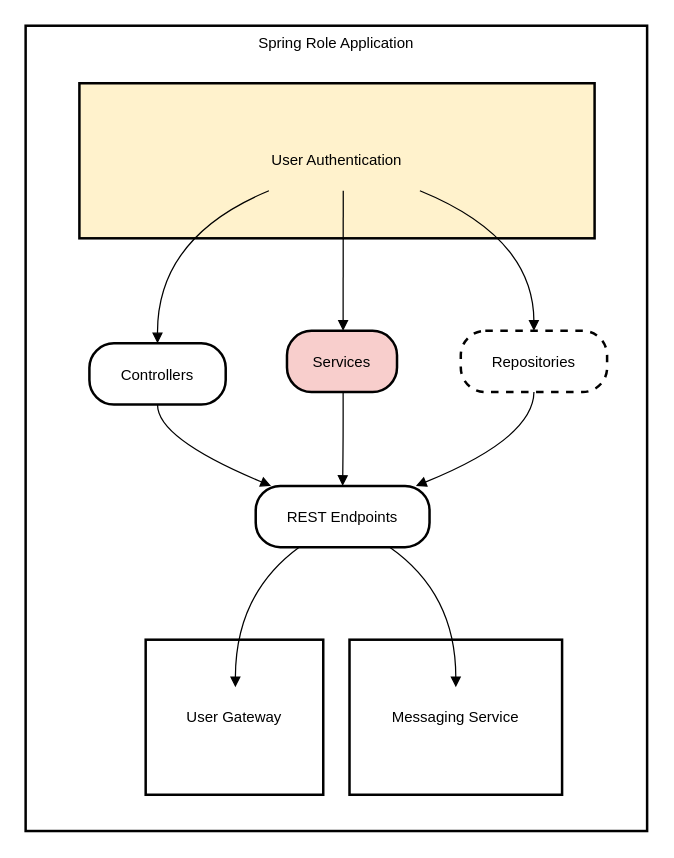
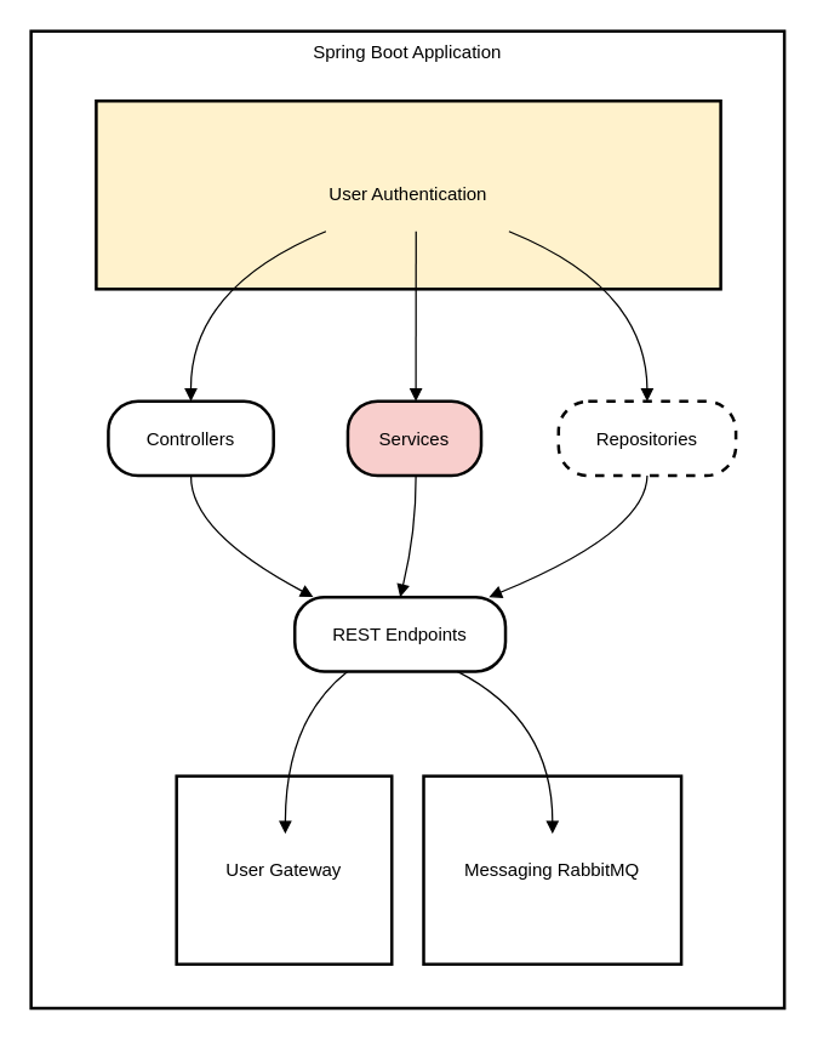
- <mxCell id="2" value="Spring Role Application" style="whiteSpace=wrap;strokeWidth=2;verticalAlign=top;" vertex="1" parent="1"><mxGeometry x="20" y="20" width="497" height="644" as="geometry" /></mxCell>
+ <mxCell id="2" value="Spring Boot Application" style="whiteSpace=wrap;strokeWidth=2;verticalAlign=top;" vertex="1" parent="1"><mxGeometry x="20" y="20" width="497" height="644" as="geometry" /></mxCell>
- <mxCell id="6" value="Controllers" style="rounded=1;arcSize=40;strokeWidth=2" vertex="1" parent="2"><mxGeometry x="51" y="254" width="109" height="49" as="geometry" /></mxCell>
+ <mxCell id="6" value="Controllers" style="rounded=1;arcSize=40;strokeWidth=2" vertex="1" parent="2"><mxGeometry x="51" y="244" width="109" height="49" as="geometry" /></mxCell>
- <mxCell id="9" value="REST Endpoints" style="rounded=1;arcSize=40;strokeWidth=2" vertex="1" parent="2"><mxGeometry x="184" y="368" width="139" height="49" as="geometry" /></mxCell>
+ <mxCell id="9" value="REST Endpoints" style="rounded=1;arcSize=40;strokeWidth=2" vertex="1" parent="2"><mxGeometry x="174" y="373" width="139" height="49" as="geometry" /></mxCell>
- <mxCell id="11" value="Messaging Service" style="whiteSpace=wrap;strokeWidth=2;" vertex="1" parent="2"><mxGeometry x="259" y="491" width="170" height="124" as="geometry" /></mxCell>
+ <mxCell id="11" value="Messaging RabbitMQ" style="whiteSpace=wrap;strokeWidth=2;" vertex="1" parent="2"><mxGeometry x="259" y="491" width="170" height="124" as="geometry" /></mxCell>
